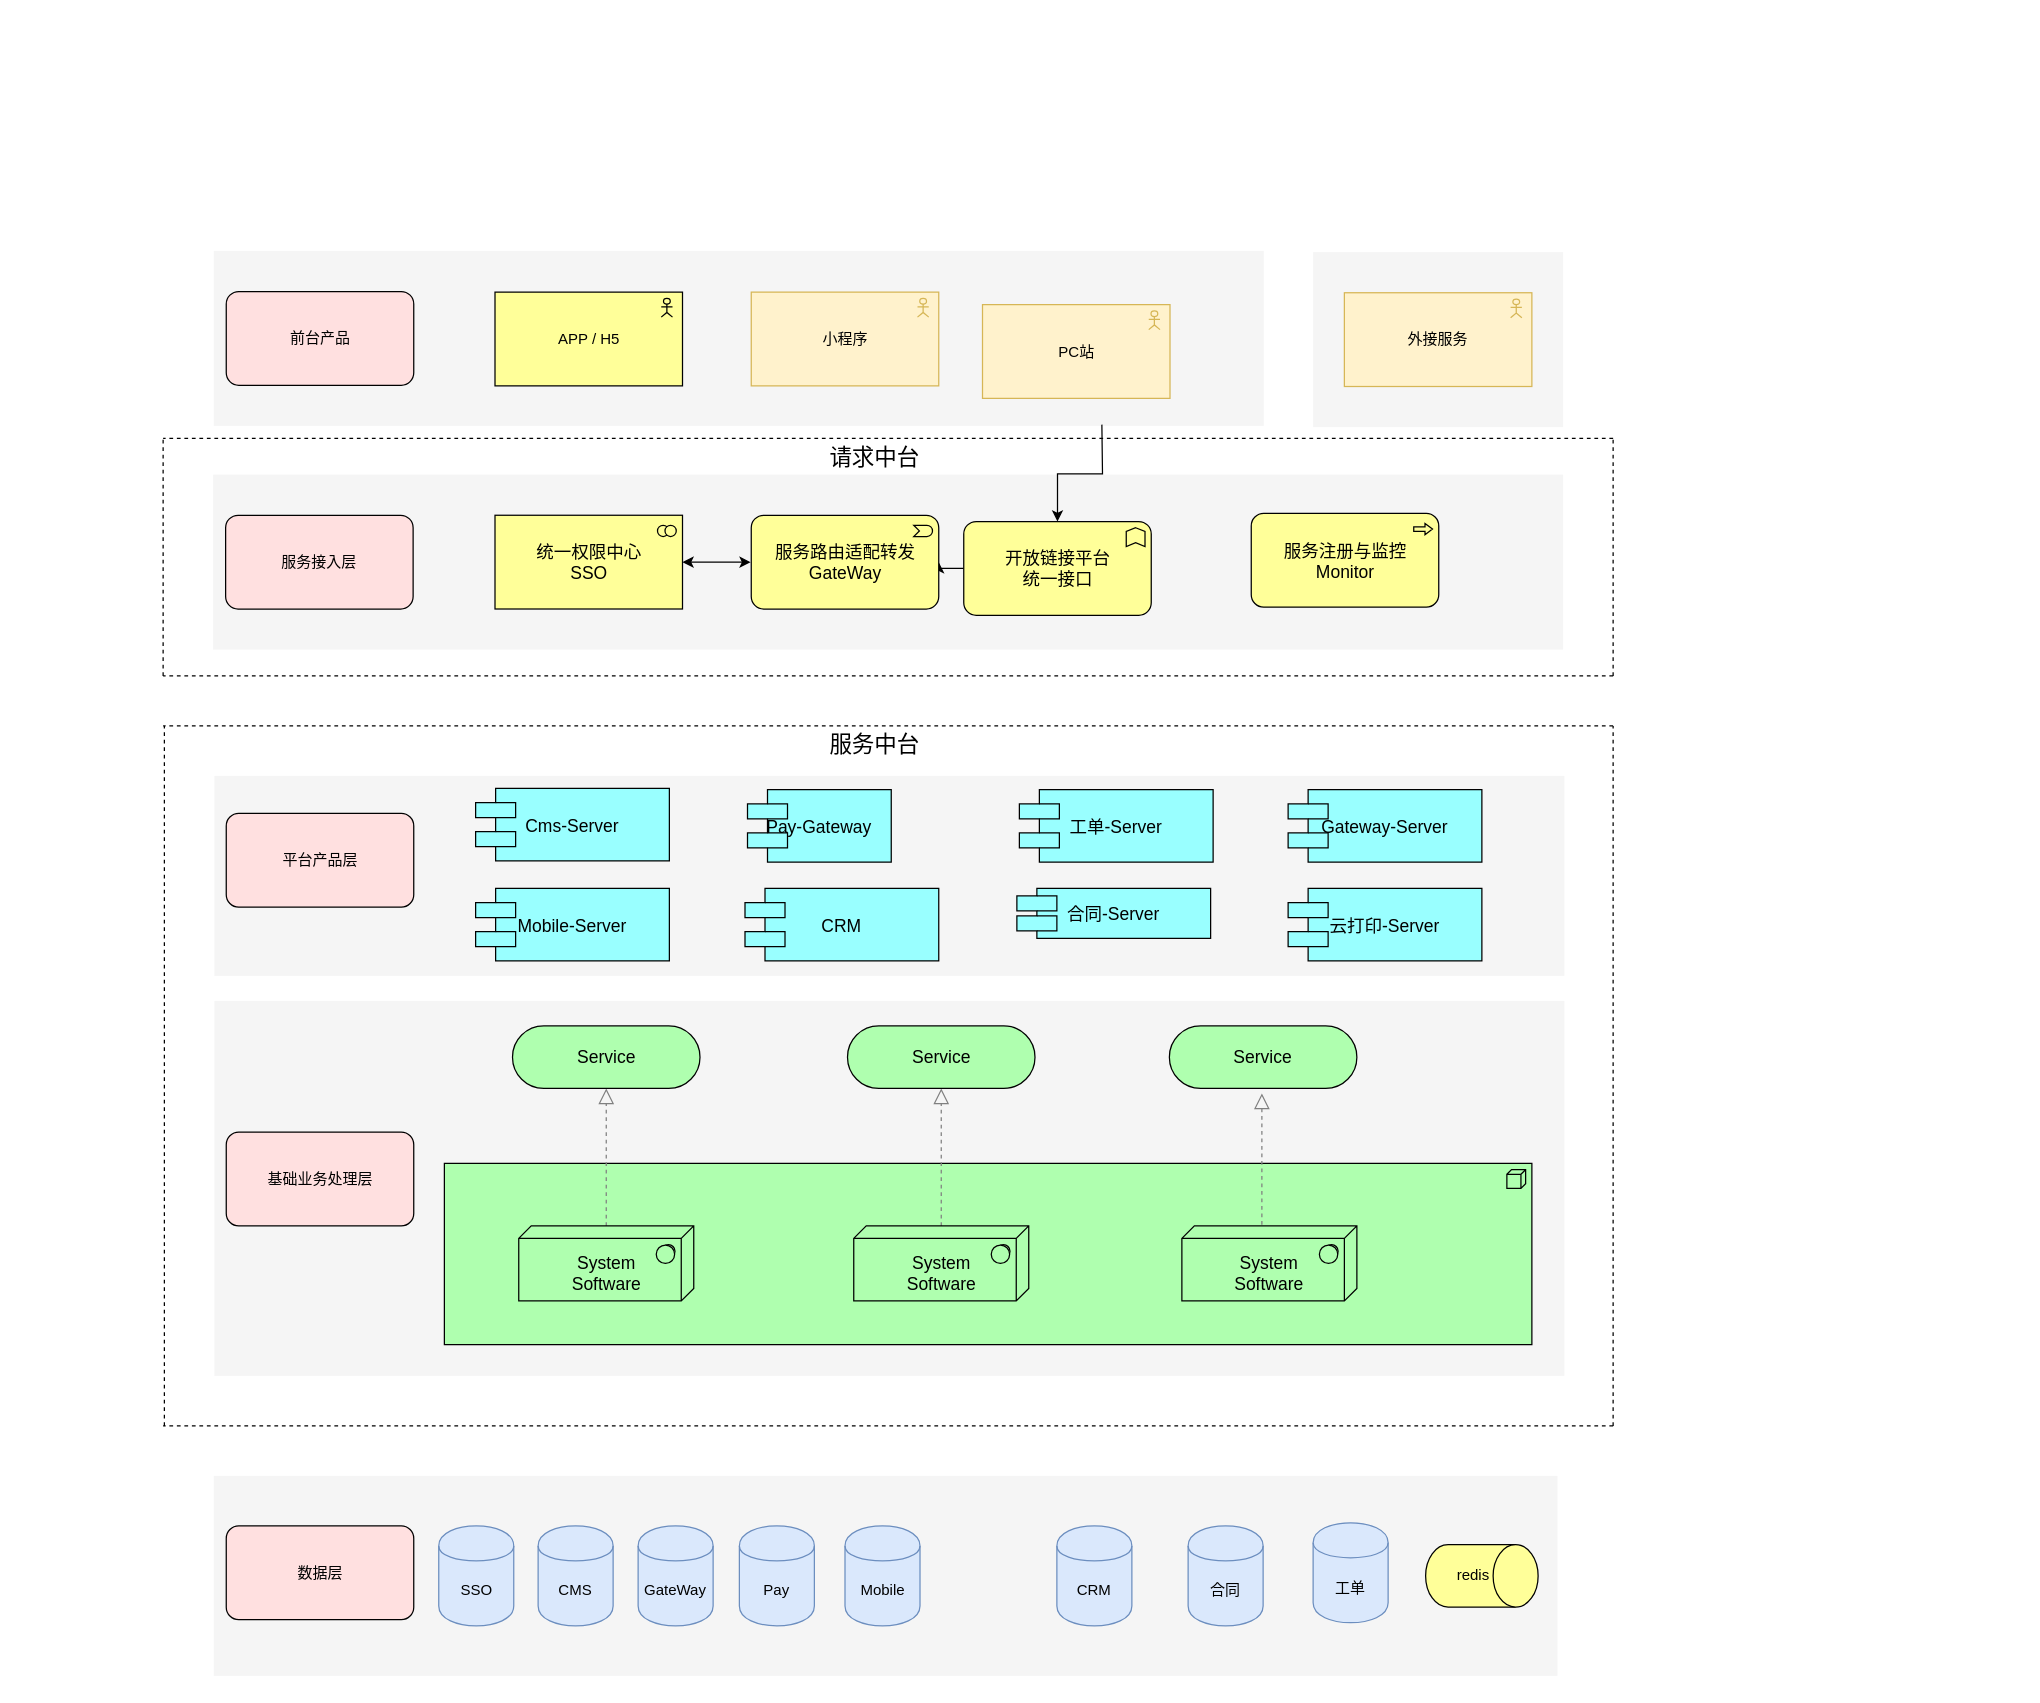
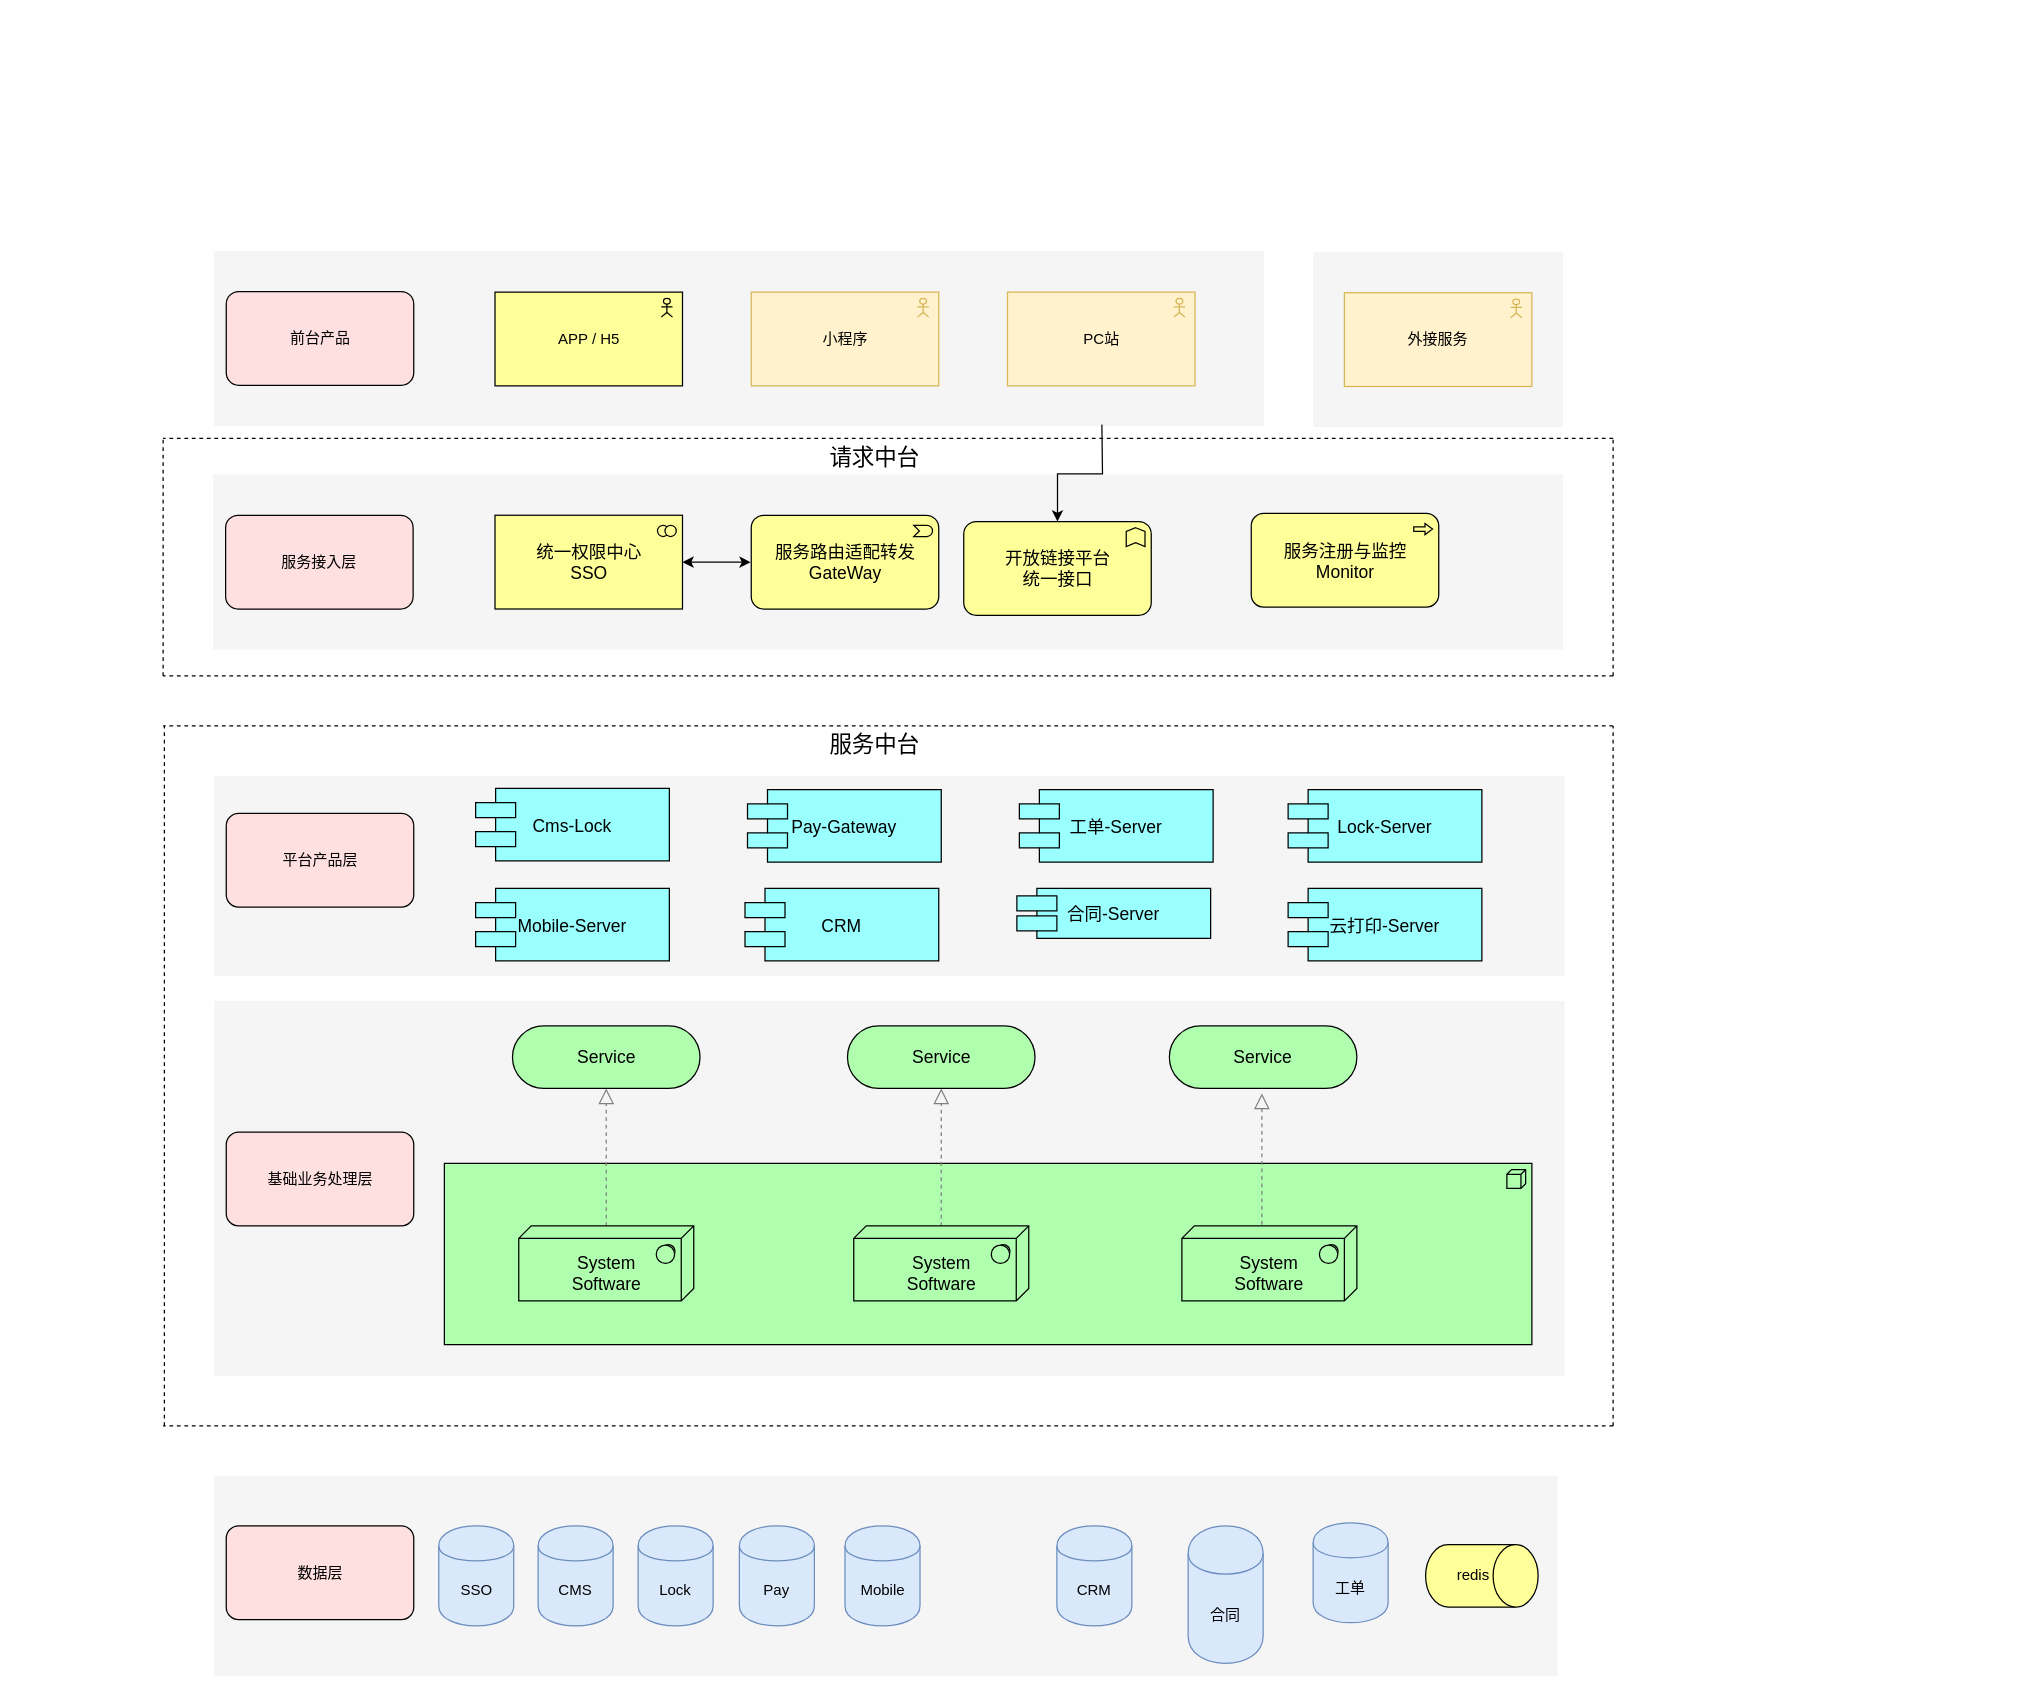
- <mxCell id="31" value="PC站" style="html=1;outlineConnect=0;whiteSpace=wrap;fillColor=#fff2cc;shape=mxgraph.archimate3.application;appType=actor;archiType=square;strokeColor=#d6b656;" vertex="1" parent="1"><mxGeometry x="785.5" y="243" width="150" height="75" as="geometry" /></mxCell>
+ <mxCell id="31" value="PC站" style="html=1;outlineConnect=0;whiteSpace=wrap;fillColor=#fff2cc;shape=mxgraph.archimate3.application;appType=actor;archiType=square;strokeColor=#d6b656;" vertex="1" parent="1"><mxGeometry x="805.5" y="233" width="150" height="75" as="geometry" /></mxCell>
- <mxCell id="13" value="" style="edgeStyle=orthogonalEdgeStyle;rounded=0;orthogonalLoop=1;jettySize=auto;html=1;" edge="1" parent="1" source="14" target="16"><mxGeometry relative="1" as="geometry" /></mxCell>
- <mxCell id="12" value="Cms-Server" style="shape=component;align=center;fillColor=#99ffff;gradientColor=none;fontSize=14;" parent="1" vertex="1"><mxGeometry x="380" y="630" width="155" height="58" as="geometry" /></mxCell>
+ <mxCell id="12" value="Cms-Lock" style="shape=component;align=center;fillColor=#99ffff;gradientColor=none;fontSize=14;" parent="1" vertex="1"><mxGeometry x="380" y="630" width="155" height="58" as="geometry" /></mxCell>
- <mxCell id="50" value="Pay-Gateway" style="shape=component;align=center;fillColor=#99ffff;gradientColor=none;fontSize=14;" vertex="1" parent="1"><mxGeometry x="597.5" y="631" width="115" height="58" as="geometry" /></mxCell>
+ <mxCell id="50" value="Pay-Gateway" style="shape=component;align=center;fillColor=#99ffff;gradientColor=none;fontSize=14;" vertex="1" parent="1"><mxGeometry x="597.5" y="631" width="155" height="58" as="geometry" /></mxCell>
- <mxCell id="54" value="Gateway-Server" style="shape=component;align=center;fillColor=#99ffff;gradientColor=none;fontSize=14;" vertex="1" parent="1"><mxGeometry x="1030" y="631" width="155" height="58" as="geometry" /></mxCell>
+ <mxCell id="54" value="Lock-Server" style="shape=component;align=center;fillColor=#99ffff;gradientColor=none;fontSize=14;" vertex="1" parent="1"><mxGeometry x="1030" y="631" width="155" height="58" as="geometry" /></mxCell>
- <mxCell id="39" value="合同" style="shape=cylinder;whiteSpace=wrap;html=1;boundedLbl=1;backgroundOutline=1;fillColor=#dae8fc;strokeColor=#6c8ebf;" vertex="1" parent="1"><mxGeometry x="950" y="1220" width="60" height="80" as="geometry" /></mxCell>
+ <mxCell id="39" value="合同" style="shape=cylinder;whiteSpace=wrap;html=1;boundedLbl=1;backgroundOutline=1;fillColor=#dae8fc;strokeColor=#6c8ebf;" vertex="1" parent="1"><mxGeometry x="950" y="1220" width="60" height="110" as="geometry" /></mxCell>
- <mxCell id="41" value="GateWay" style="shape=cylinder;whiteSpace=wrap;html=1;boundedLbl=1;backgroundOutline=1;fillColor=#dae8fc;strokeColor=#6c8ebf;" vertex="1" parent="1"><mxGeometry x="510" y="1220" width="60" height="80" as="geometry" /></mxCell>
+ <mxCell id="41" value="Lock" style="shape=cylinder;whiteSpace=wrap;html=1;boundedLbl=1;backgroundOutline=1;fillColor=#dae8fc;strokeColor=#6c8ebf;" vertex="1" parent="1"><mxGeometry x="510" y="1220" width="60" height="80" as="geometry" /></mxCell>
